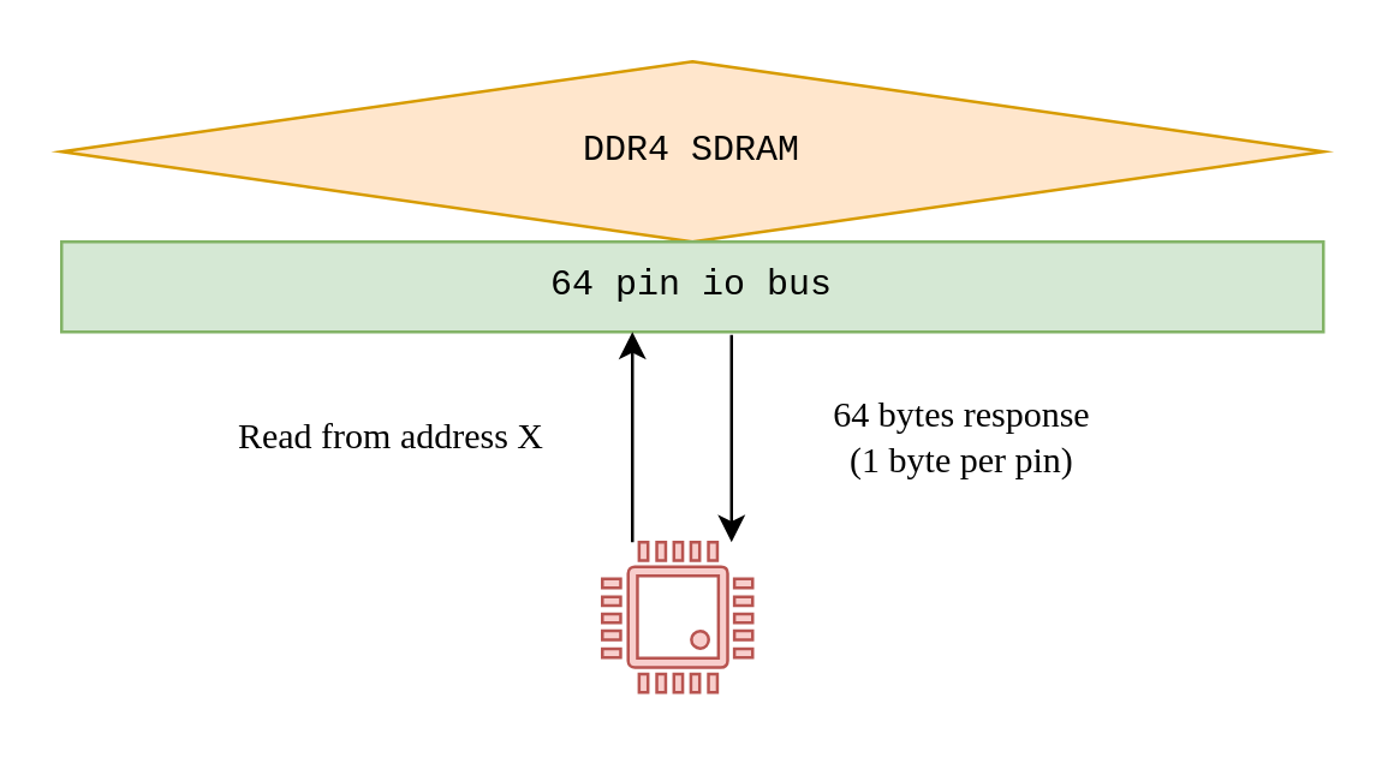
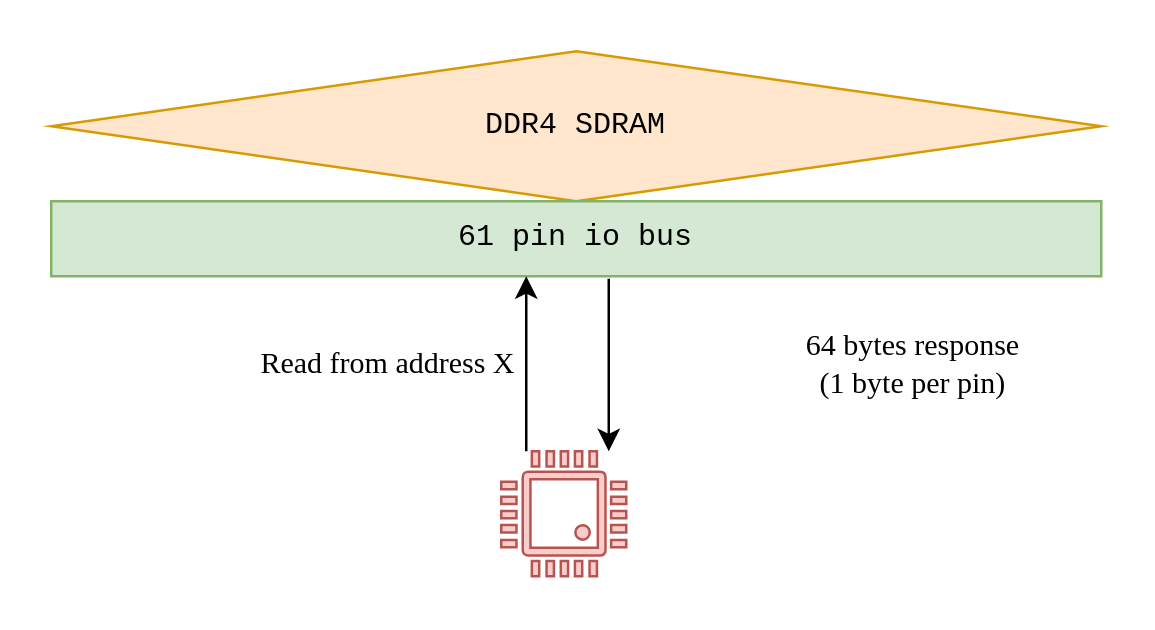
- <mxCell id="3" value="64 pin io bus" style="rounded=0;whiteSpace=wrap;html=1;fontFamily=Courier New;fillColor=#d5e8d4;strokeColor=#82b366;" vertex="1" parent="1"><mxGeometry x="20" y="80" width="420" height="30" as="geometry" /></mxCell>
+ <mxCell id="3" value="61 pin io bus" style="rounded=0;whiteSpace=wrap;html=1;fontFamily=Courier New;fillColor=#d5e8d4;strokeColor=#82b366;" vertex="1" parent="1"><mxGeometry x="20" y="80" width="420" height="30" as="geometry" /></mxCell>
- <mxCell id="7" value="Read from address X" style="text;html=1;align=center;verticalAlign=middle;whiteSpace=wrap;rounded=0;fontFamily=Architects Daughter;fontSource=https%3A%2F%2Ffonts.googleapis.com%2Fcss%3Ffamily%3DArchitects%2BDaughter;" vertex="1" parent="1"><mxGeometry x="60" y="130" width="140" height="30" as="geometry" /></mxCell>
+ <mxCell id="7" value="Read from address X" style="text;html=1;align=center;verticalAlign=middle;whiteSpace=wrap;rounded=0;fontFamily=Architects Daughter;fontSource=https%3A%2F%2Ffonts.googleapis.com%2Fcss%3Ffamily%3DArchitects%2BDaughter;" vertex="1" parent="1"><mxGeometry x="85" y="130" width="140" height="30" as="geometry" /></mxCell>
- <mxCell id="8" value="64 bytes response&lt;div&gt;(1 byte per pin)&lt;/div&gt;" style="text;html=1;align=center;verticalAlign=middle;whiteSpace=wrap;rounded=0;fontFamily=Architects Daughter;fontSource=https%3A%2F%2Ffonts.googleapis.com%2Fcss%3Ffamily%3DArchitects%2BDaughter;" vertex="1" parent="1"><mxGeometry x="250" y="130" width="140" height="30" as="geometry" /></mxCell>
+ <mxCell id="8" value="64 bytes response&lt;div&gt;(1 byte per pin)&lt;/div&gt;" style="text;html=1;align=center;verticalAlign=middle;whiteSpace=wrap;rounded=0;fontFamily=Architects Daughter;fontSource=https%3A%2F%2Ffonts.googleapis.com%2Fcss%3Ffamily%3DArchitects%2BDaughter;" vertex="1" parent="1"><mxGeometry x="295" y="130" width="140" height="30" as="geometry" /></mxCell>
